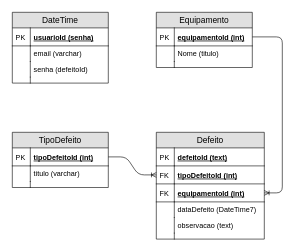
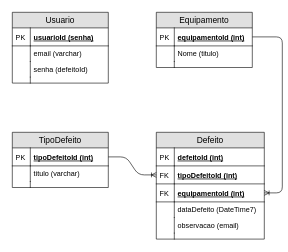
- <mxCell id="2" value="DateTime" style="swimlane;fontStyle=0;childLayout=stackLayout;horizontal=1;startSize=26;fillColor=#e0e0e0;horizontalStack=0;resizeParent=1;resizeParentMax=0;resizeLast=0;collapsible=1;marginBottom=0;swimlaneFillColor=#ffffff;align=center;fontSize=14;" vertex="1" parent="1"><mxGeometry x="20" y="20" width="160" height="118" as="geometry" /></mxCell>
+ <mxCell id="2" value="Usuario" style="swimlane;fontStyle=0;childLayout=stackLayout;horizontal=1;startSize=26;fillColor=#e0e0e0;horizontalStack=0;resizeParent=1;resizeParentMax=0;resizeLast=0;collapsible=1;marginBottom=0;swimlaneFillColor=#ffffff;align=center;fontSize=14;" vertex="1" parent="1"><mxGeometry x="20" y="20" width="160" height="118" as="geometry" /></mxCell>
- <mxCell id="26" value="defeitoId (text)" style="shape=partialRectangle;top=0;left=0;right=0;bottom=1;align=left;verticalAlign=middle;fillColor=none;spacingLeft=34;spacingRight=4;overflow=hidden;rotatable=0;points=[[0,0.5],[1,0.5]];portConstraint=eastwest;dropTarget=0;fontStyle=5;fontSize=12;" vertex="1" parent="25"><mxGeometry y="26" width="180" height="30" as="geometry" /></mxCell>
+ <mxCell id="26" value="defeitoId (int)" style="shape=partialRectangle;top=0;left=0;right=0;bottom=1;align=left;verticalAlign=middle;fillColor=none;spacingLeft=34;spacingRight=4;overflow=hidden;rotatable=0;points=[[0,0.5],[1,0.5]];portConstraint=eastwest;dropTarget=0;fontStyle=5;fontSize=12;" vertex="1" parent="25"><mxGeometry y="26" width="180" height="30" as="geometry" /></mxCell>
- <mxCell id="34" value="observacao (text)" style="shape=partialRectangle;top=0;left=0;right=0;bottom=0;align=left;verticalAlign=top;fillColor=none;spacingLeft=34;spacingRight=4;overflow=hidden;rotatable=0;points=[[0,0.5],[1,0.5]];portConstraint=eastwest;dropTarget=0;fontSize=12;" vertex="1" parent="25"><mxGeometry y="142" width="180" height="26" as="geometry" /></mxCell>
+ <mxCell id="34" value="observacao (email)" style="shape=partialRectangle;top=0;left=0;right=0;bottom=0;align=left;verticalAlign=top;fillColor=none;spacingLeft=34;spacingRight=4;overflow=hidden;rotatable=0;points=[[0,0.5],[1,0.5]];portConstraint=eastwest;dropTarget=0;fontSize=12;" vertex="1" parent="25"><mxGeometry y="142" width="180" height="26" as="geometry" /></mxCell>
